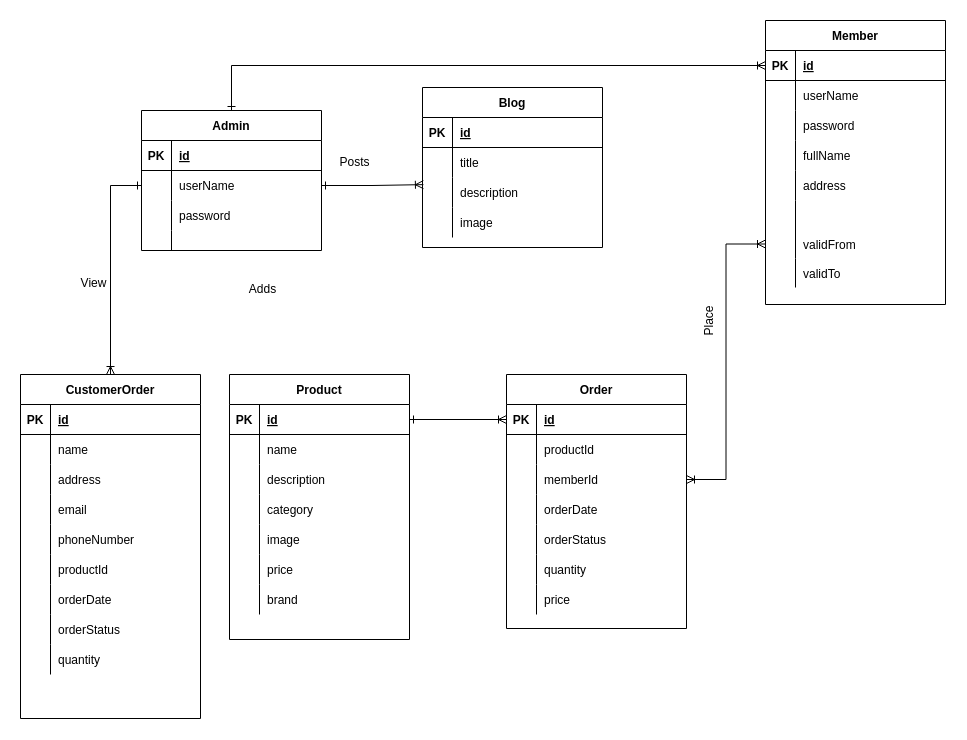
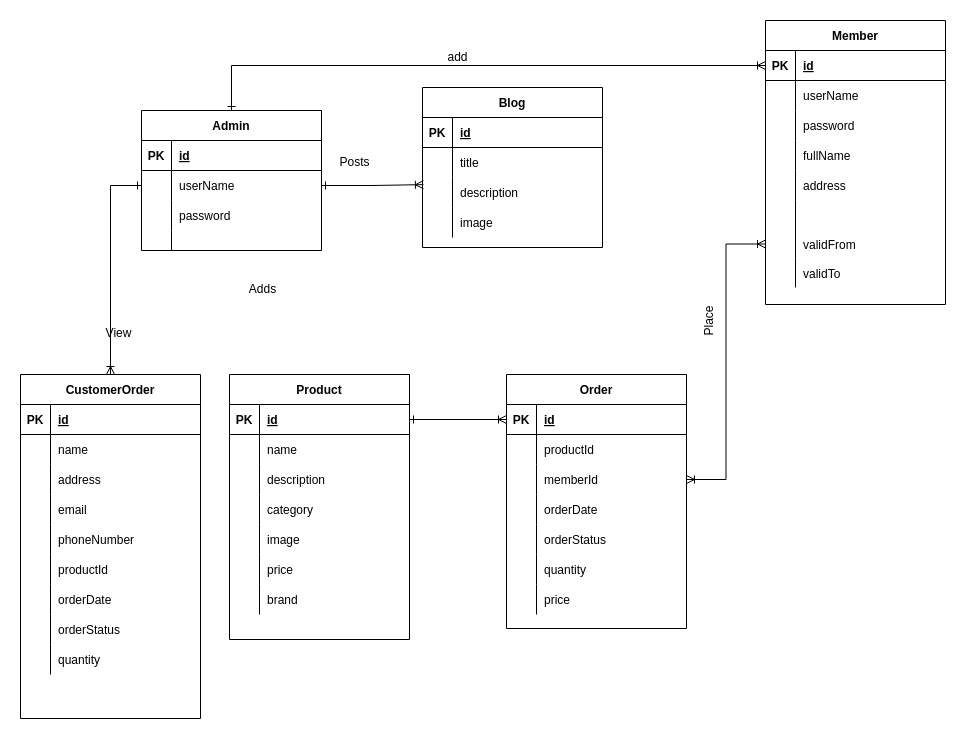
+ <mxCell id="135" value="add" style="text;html=1;align=center;verticalAlign=middle;resizable=0;points=[];autosize=1;" parent="1" vertex="1"><mxGeometry x="442" y="48" width="30" height="18" as="geometry" /></mxCell>
- <mxCell id="137" value="View" style="text;html=1;align=center;verticalAlign=middle;resizable=0;points=[];autosize=1;" parent="1" vertex="1"><mxGeometry x="75" y="274" width="36" height="18" as="geometry" /></mxCell>
+ <mxCell id="137" value="View" style="text;html=1;align=center;verticalAlign=middle;resizable=0;points=[];autosize=1;" parent="1" vertex="1"><mxGeometry x="100" y="324" width="36" height="18" as="geometry" /></mxCell>
